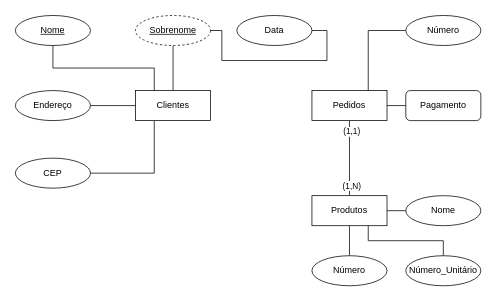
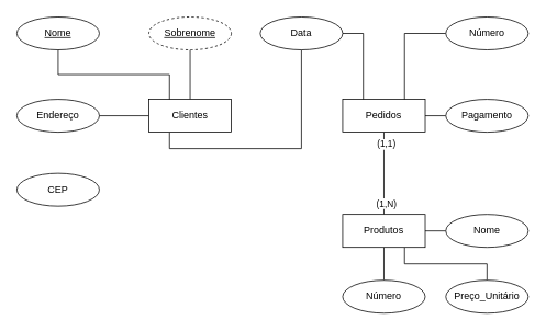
- <mxCell id="23" style="edgeStyle=orthogonalEdgeStyle;rounded=0;orthogonalLoop=1;jettySize=auto;html=1;exitX=1;exitY=0.5;exitDx=0;exitDy=0;endArrow=none;endFill=0;" edge="1" parent="1" source="24" target="15"><mxGeometry relative="1" as="geometry" /></mxCell>
+ <mxCell id="23" style="edgeStyle=orthogonalEdgeStyle;rounded=0;orthogonalLoop=1;jettySize=auto;html=1;exitX=1;exitY=0.5;exitDx=0;exitDy=0;entryX=0.25;entryY=0;entryDx=0;entryDy=0;endArrow=none;endFill=0;" edge="1" parent="1" source="24" target="5"><mxGeometry relative="1" as="geometry" /></mxCell>
- <mxCell id="22" value="Pagamento" style="whiteSpace=wrap;html=1;align=center;rounded=1;" vertex="1" parent="1"><mxGeometry x="540" y="120" width="100" height="40" as="geometry" /></mxCell>
+ <mxCell id="22" value="Pagamento" style="ellipse;whiteSpace=wrap;html=1;align=center;" vertex="1" parent="1"><mxGeometry x="540" y="120" width="100" height="40" as="geometry" /></mxCell>
- <mxCell id="13" style="edgeStyle=orthogonalEdgeStyle;rounded=0;orthogonalLoop=1;jettySize=auto;html=1;exitX=0.25;exitY=1;exitDx=0;exitDy=0;entryX=1;entryY=0.5;entryDx=0;entryDy=0;endArrow=none;endFill=0;" edge="1" parent="1" source="14" target="18"><mxGeometry relative="1" as="geometry" /></mxCell>
+ <mxCell id="13" style="edgeStyle=orthogonalEdgeStyle;rounded=0;orthogonalLoop=1;jettySize=auto;html=1;exitX=0.25;exitY=1;exitDx=0;exitDy=0;endArrow=none;endFill=0;" edge="1" parent="1" source="14" target="24"><mxGeometry relative="1" as="geometry" /></mxCell>
- <mxCell id="27" value="Número_Unitário" style="ellipse;whiteSpace=wrap;html=1;align=center;" vertex="1" parent="1"><mxGeometry x="540" y="340" width="100" height="40" as="geometry" /></mxCell>
+ <mxCell id="27" value="Preço_Unitário" style="ellipse;whiteSpace=wrap;html=1;align=center;" vertex="1" parent="1"><mxGeometry x="540" y="340" width="100" height="40" as="geometry" /></mxCell>
